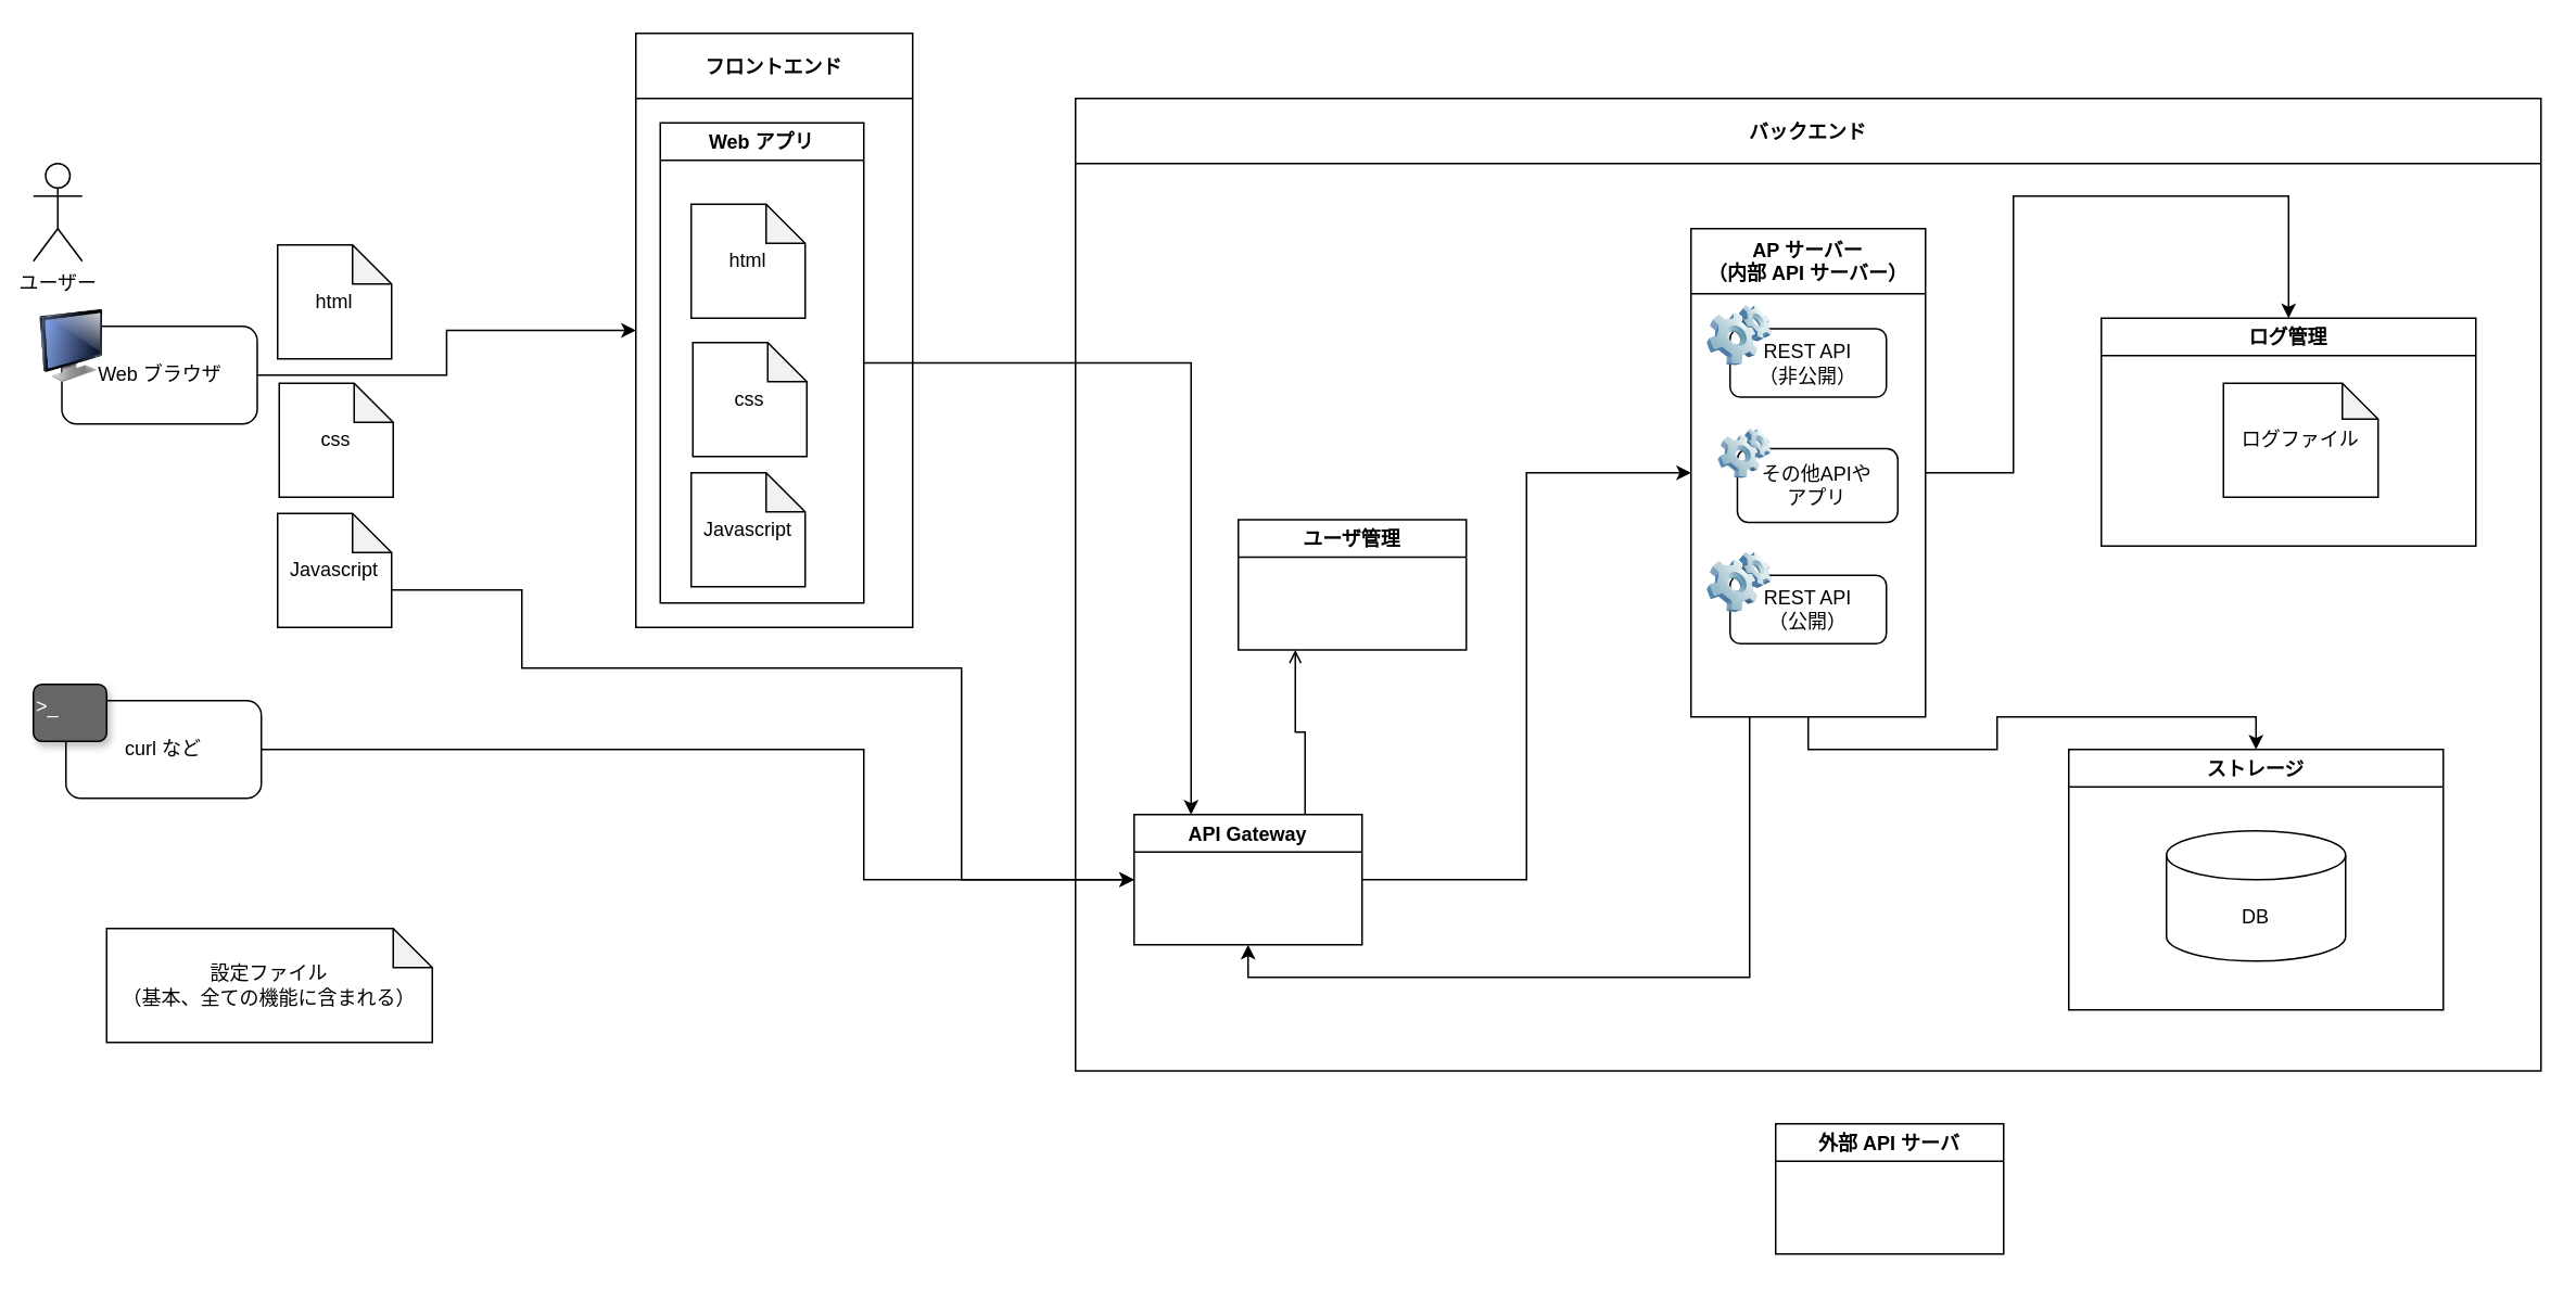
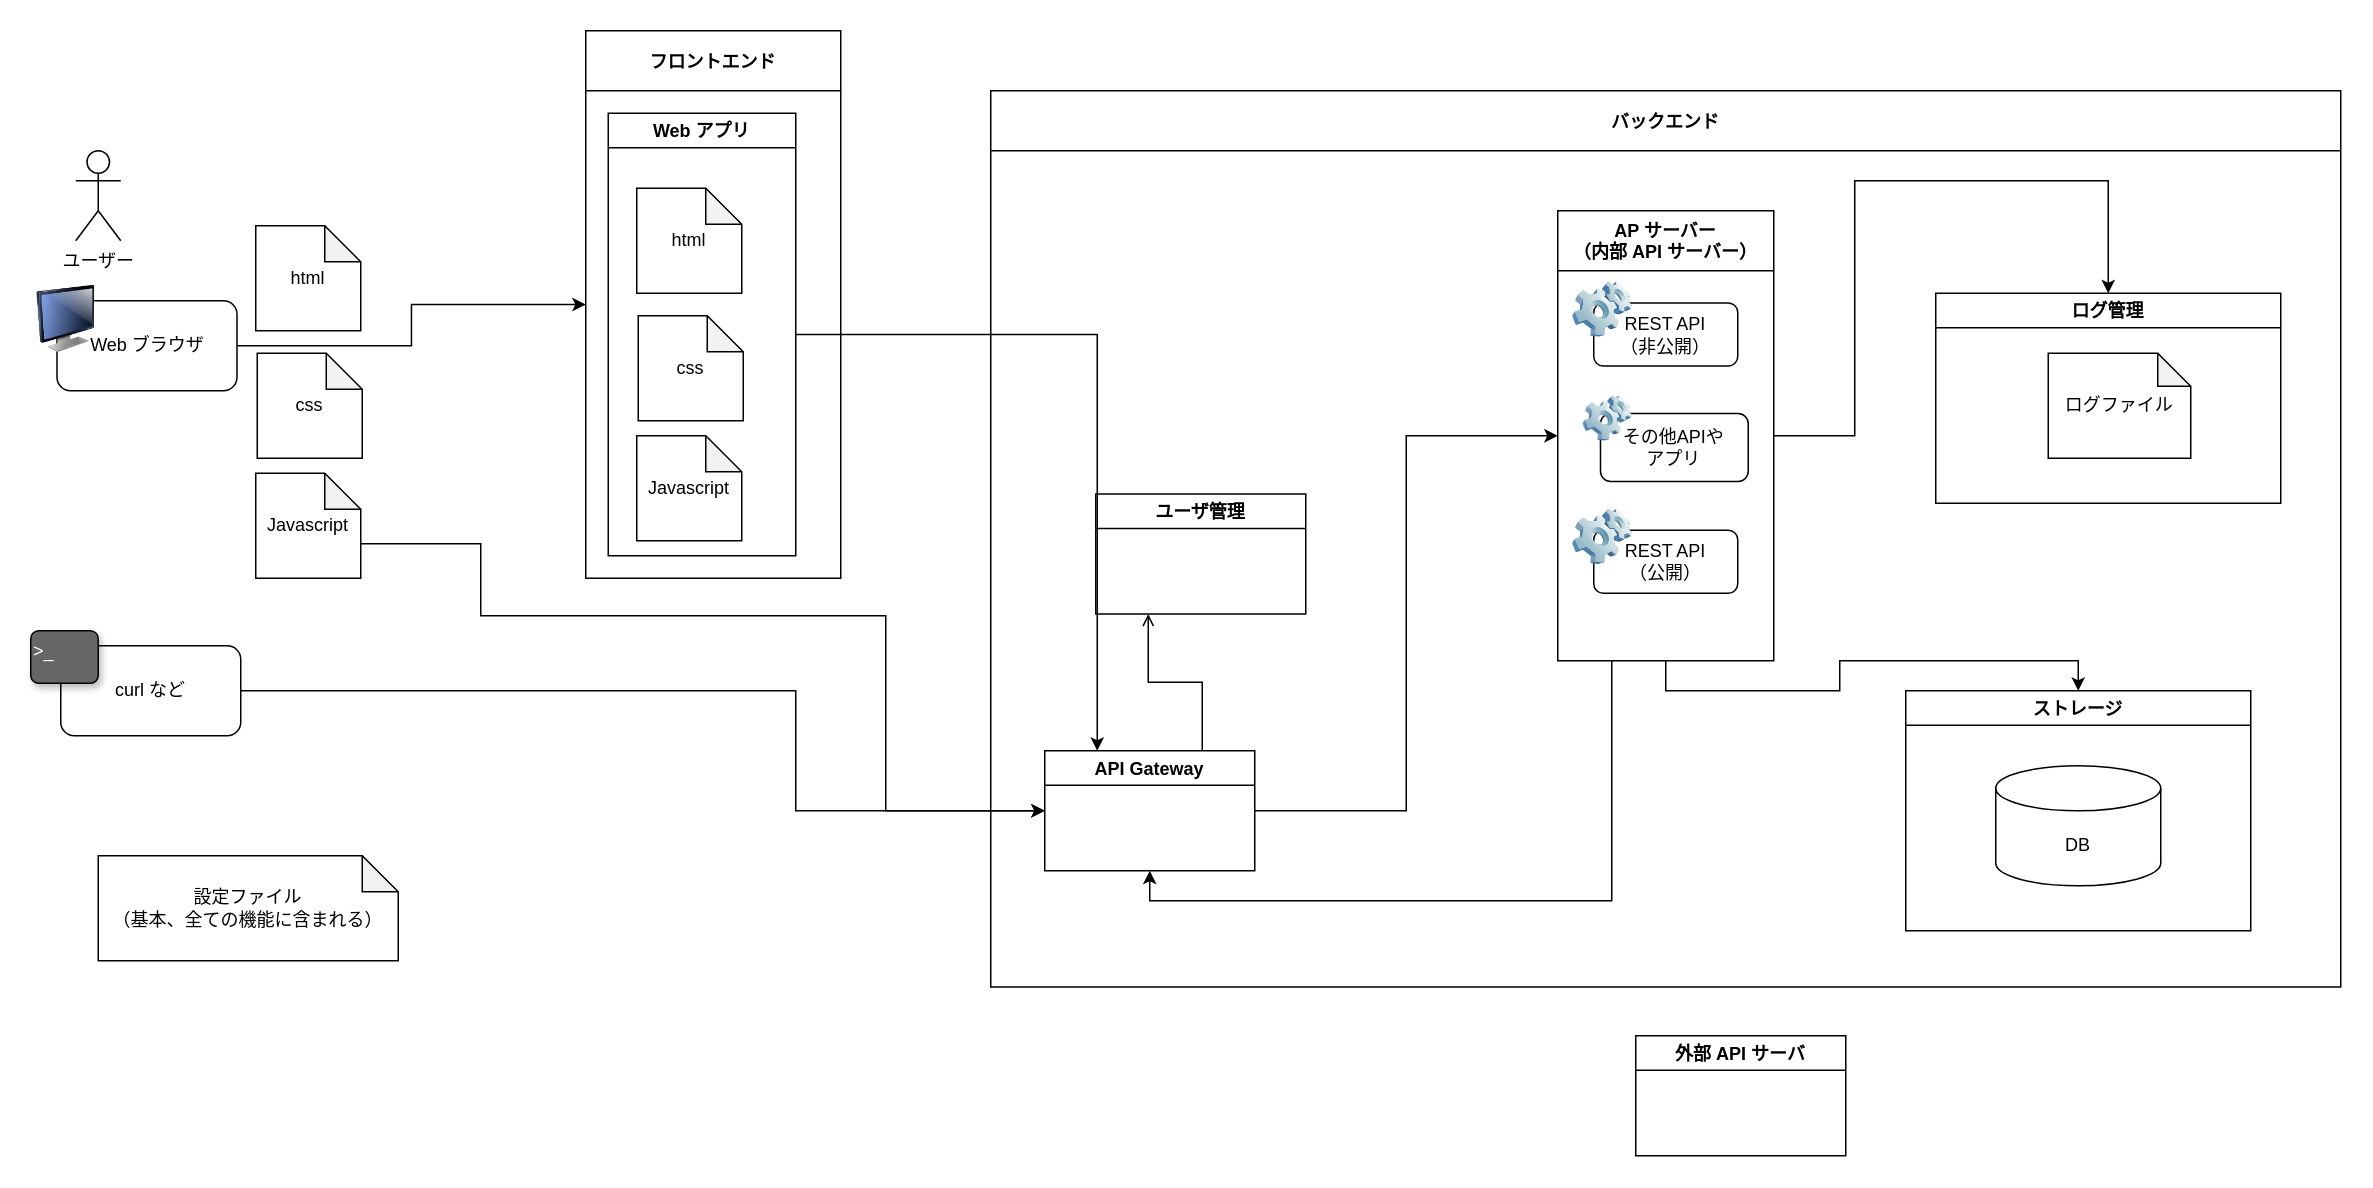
- <mxCell id="7" value="ユーザー" style="shape=umlActor;verticalLabelPosition=bottom;verticalAlign=top;html=1;outlineConnect=0;" parent="1" vertex="1"><mxGeometry x="20" y="100" width="30" height="60" as="geometry" /></mxCell>
+ <mxCell id="7" value="ユーザー" style="shape=umlActor;verticalLabelPosition=bottom;verticalAlign=top;html=1;outlineConnect=0;" parent="1" vertex="1"><mxGeometry x="50" y="100" width="30" height="60" as="geometry" /></mxCell>
- <mxCell id="36" value="ユーザ管理" style="swimlane;align=center;" parent="18" vertex="1"><mxGeometry x="100" y="258.75" width="140" height="80" as="geometry" /></mxCell>
+ <mxCell id="36" value="ユーザ管理" style="swimlane;align=center;" parent="18" vertex="1"><mxGeometry x="70" y="268.75" width="140" height="80" as="geometry" /></mxCell>
